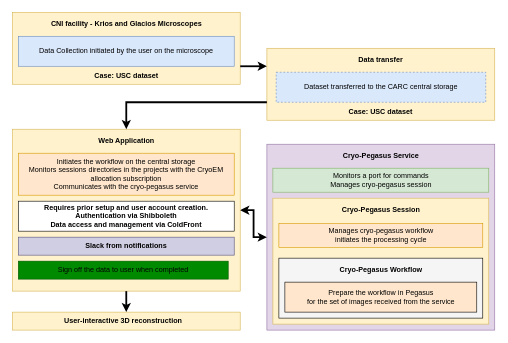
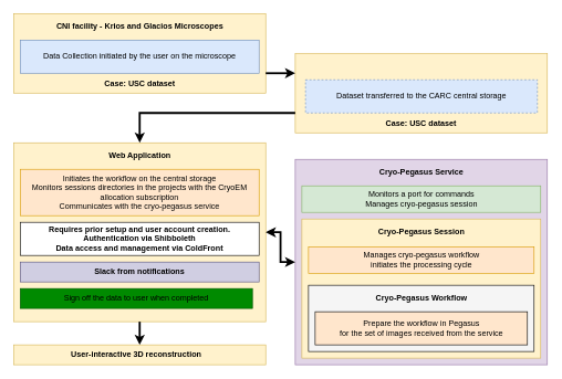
- <mxCell id="28" value="Data transfer" style="text;html=1;strokeColor=none;fillColor=none;align=center;verticalAlign=middle;whiteSpace=wrap;rounded=0;fontColor=default;fontStyle=1" vertex="1" parent="1"><mxGeometry x="470" y="90" width="329" height="20" as="geometry" /></mxCell>
